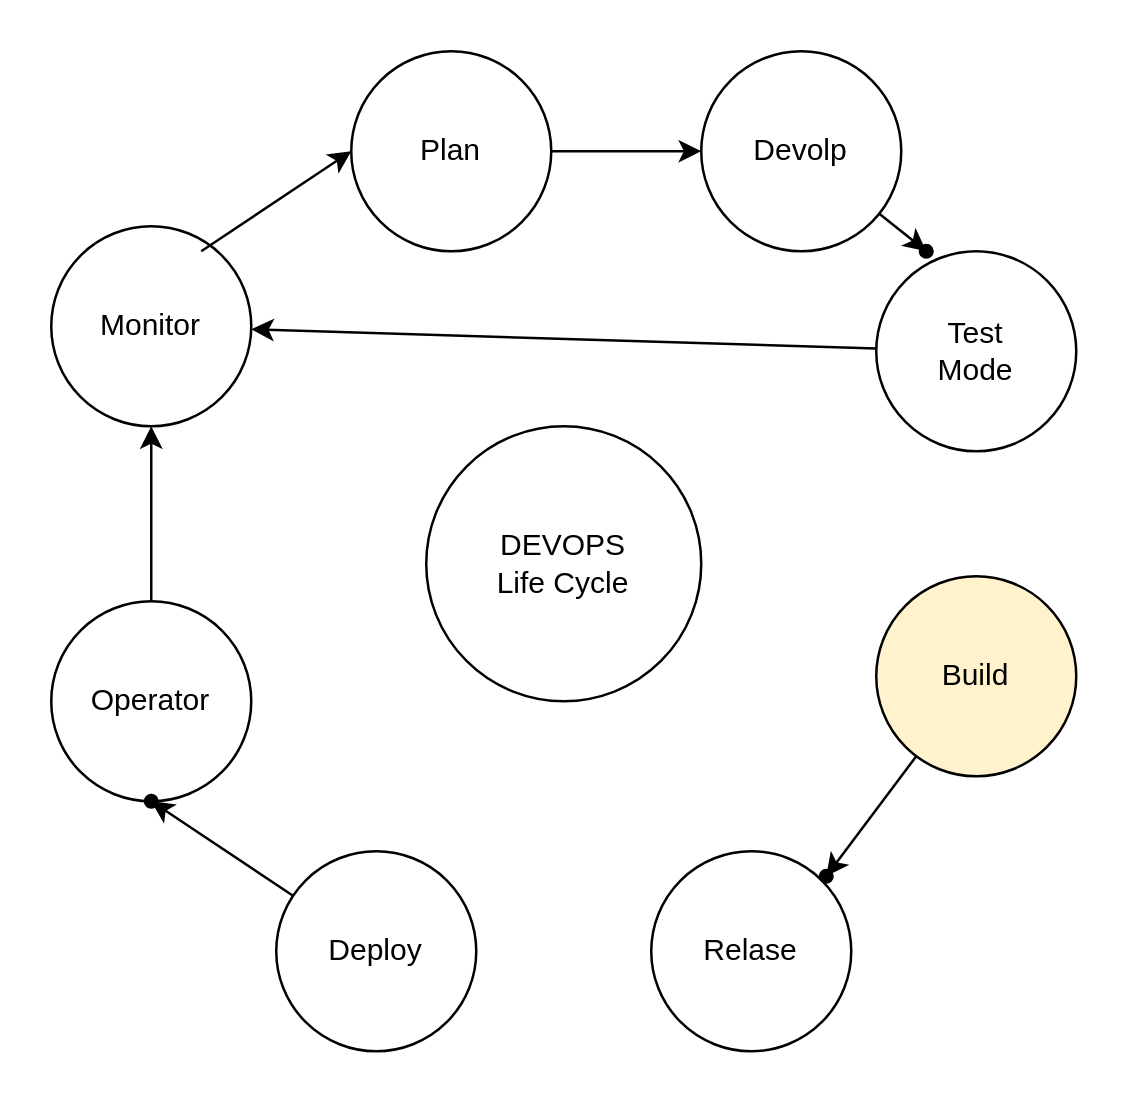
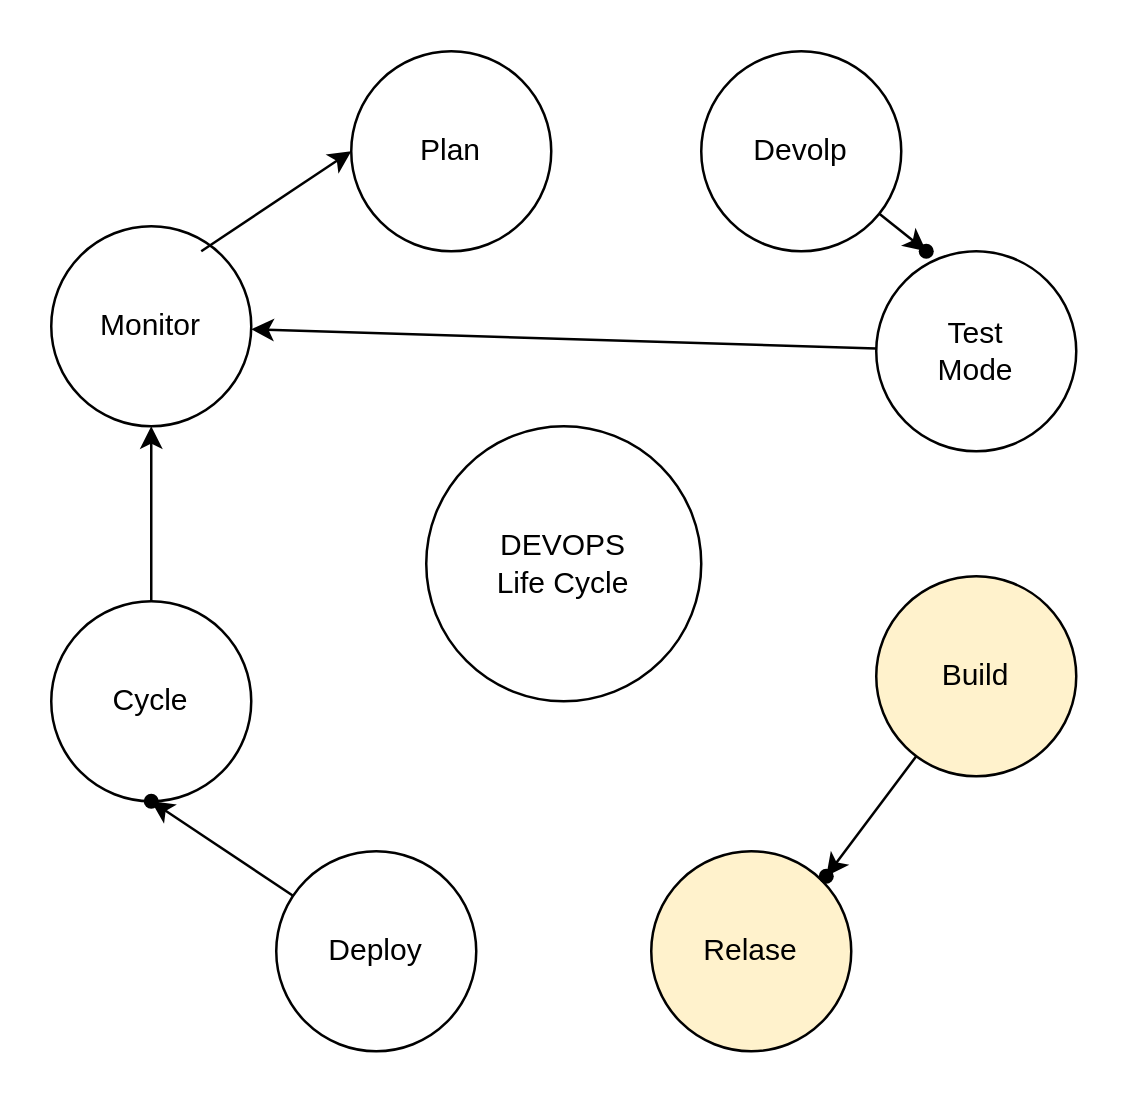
- <mxCell id="14" value="" style="edgeStyle=orthogonalEdgeStyle;rounded=0;orthogonalLoop=1;jettySize=auto;html=1;" edge="1" parent="1" source="15" target="3"><mxGeometry relative="1" as="geometry" /></mxCell>
- <mxCell id="12" value="Operator" style="ellipse;whiteSpace=wrap;html=1;aspect=fixed;" vertex="1" parent="1"><mxGeometry x="20" y="240" width="80" height="80" as="geometry" /></mxCell>
+ <mxCell id="12" value="Cycle" style="ellipse;whiteSpace=wrap;html=1;aspect=fixed;" vertex="1" parent="1"><mxGeometry x="20" y="240" width="80" height="80" as="geometry" /></mxCell>
- <mxCell id="6" value="Relase" style="ellipse;whiteSpace=wrap;html=1;aspect=fixed;" vertex="1" parent="1"><mxGeometry x="260" y="340" width="80" height="80" as="geometry" /></mxCell>
+ <mxCell id="6" value="Relase" style="ellipse;whiteSpace=wrap;html=1;aspect=fixed;fillColor=#fff2cc;" vertex="1" parent="1"><mxGeometry x="260" y="340" width="80" height="80" as="geometry" /></mxCell>
